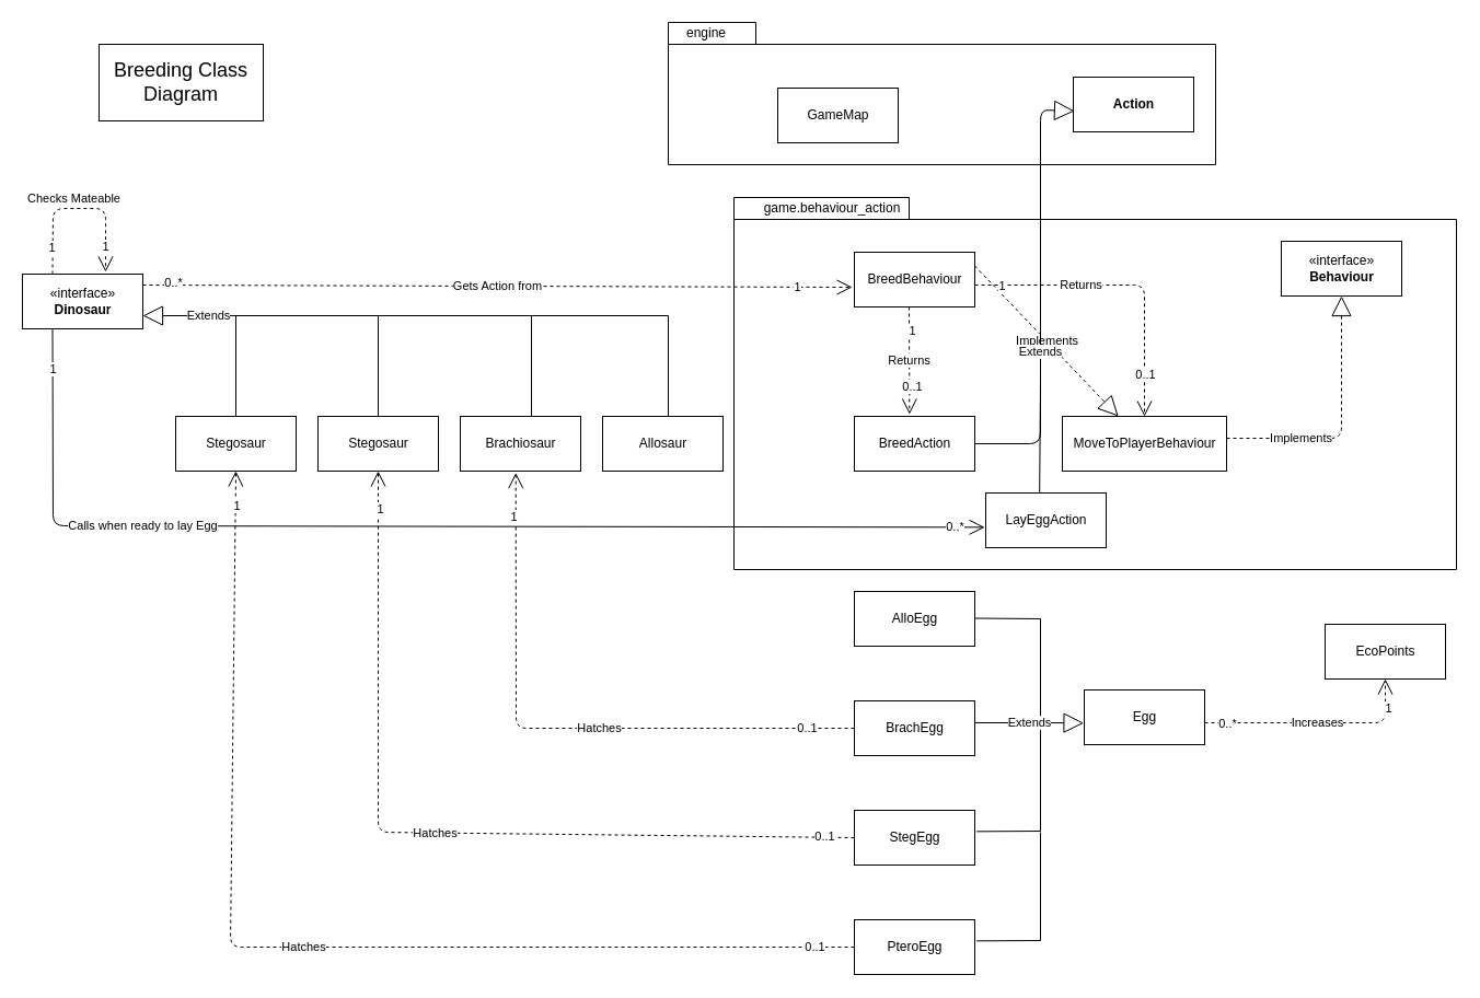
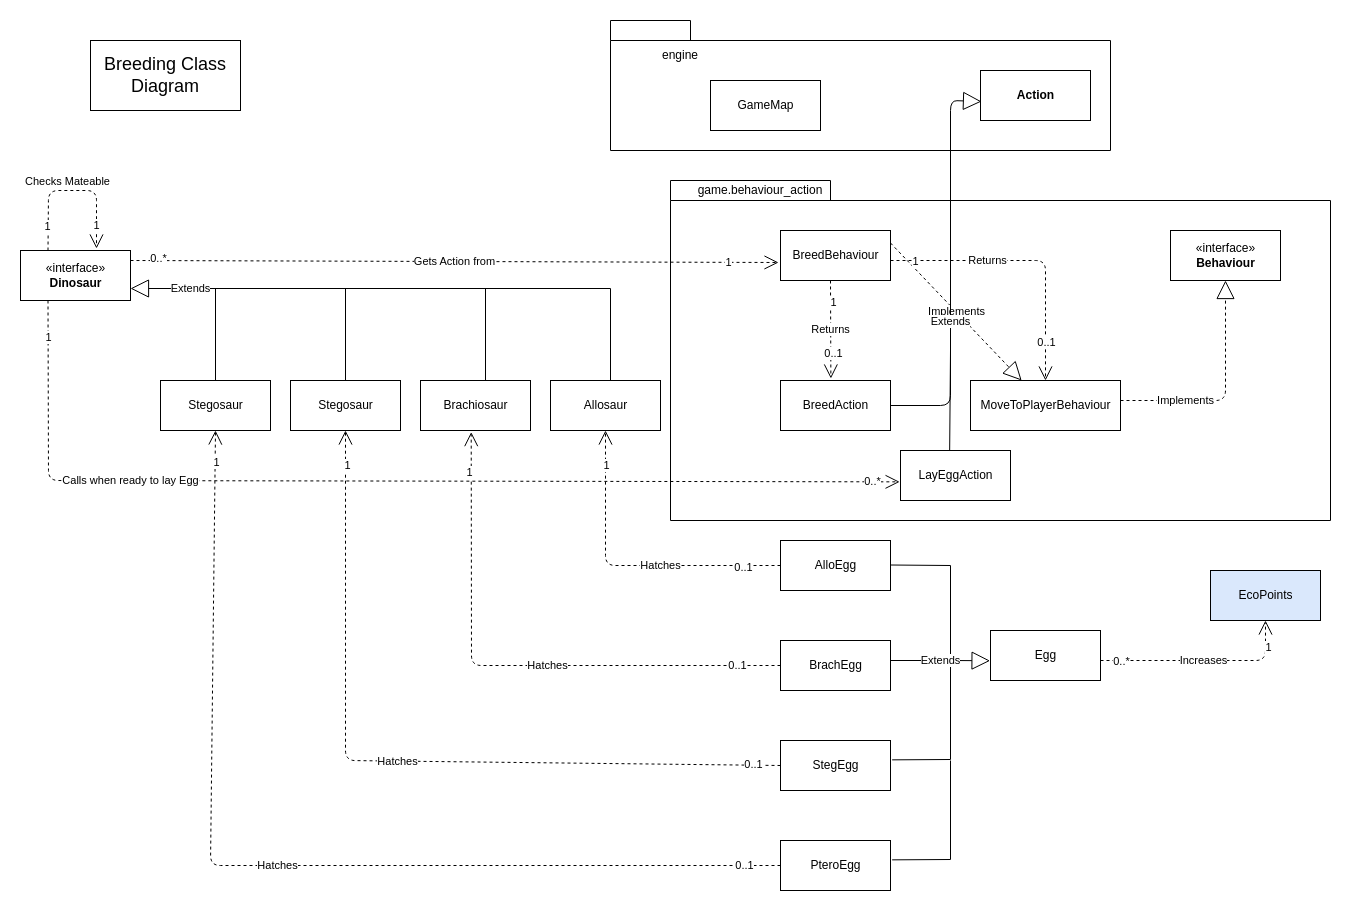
- <mxCell id="5" value="engine" style="text;html=1;strokeColor=none;fillColor=none;align=center;verticalAlign=middle;whiteSpace=wrap;rounded=0;" parent="1" vertex="1"><mxGeometry x="610" y="20" width="70" height="20" as="geometry" /></mxCell>
+ <mxCell id="5" value="engine" style="text;html=1;strokeColor=none;fillColor=none;align=center;verticalAlign=middle;whiteSpace=wrap;rounded=0;" parent="1" vertex="1"><mxGeometry x="645" y="45" width="70" height="20" as="geometry" /></mxCell>
- <mxCell id="11" value="«interface»&lt;br&gt;&lt;b&gt;Behaviour&lt;/b&gt;" style="html=1;" parent="1" vertex="1"><mxGeometry x="1170" y="220" width="110" height="50" as="geometry" /></mxCell>
+ <mxCell id="11" value="«interface»&lt;br&gt;&lt;b&gt;Behaviour&lt;/b&gt;" style="html=1;" parent="1" vertex="1"><mxGeometry x="1170" y="230" width="110" height="50" as="geometry" /></mxCell>
- <mxCell id="54" value="Calls when ready to lay Egg" style="endArrow=open;endSize=12;dashed=0;html=1;exitX=0.25;exitY=1;exitDx=0;exitDy=0;entryX=-0.008;entryY=0.627;entryDx=0;entryDy=0;entryPerimeter=0;" parent="1" source="6" target="52" edge="1"><mxGeometry x="-0.492" width="160" relative="1" as="geometry"><mxPoint x="60" y="520" as="sourcePoint" /><mxPoint x="220" y="520" as="targetPoint" /><Array as="points"><mxPoint x="48" y="480" /></Array><mxPoint as="offset" /></mxGeometry></mxCell>
+ <mxCell id="54" value="Calls when ready to lay Egg" style="endArrow=open;endSize=12;dashed=1;html=1;exitX=0.25;exitY=1;exitDx=0;exitDy=0;entryX=-0.008;entryY=0.627;entryDx=0;entryDy=0;entryPerimeter=0;" parent="1" source="6" target="52" edge="1"><mxGeometry x="-0.492" width="160" relative="1" as="geometry"><mxPoint x="60" y="520" as="sourcePoint" /><mxPoint x="220" y="520" as="targetPoint" /><Array as="points"><mxPoint x="48" y="480" /></Array><mxPoint as="offset" /></mxGeometry></mxCell>
+ <mxCell id="32" value="Hatches" style="endArrow=open;endSize=12;dashed=1;html=1;exitX=0;exitY=0.5;exitDx=0;exitDy=0;entryX=0.5;entryY=1;entryDx=0;entryDy=0;" parent="1" source="26" target="9" edge="1"><mxGeometry x="-0.226" width="160" relative="1" as="geometry"><mxPoint x="470" y="540" as="sourcePoint" /><mxPoint x="630" y="540" as="targetPoint" /><Array as="points"><mxPoint x="605" y="565" /></Array><mxPoint as="offset" /></mxGeometry></mxCell>
+ <mxCell id="33" value="1" style="edgeLabel;html=1;align=center;verticalAlign=middle;resizable=0;points=[];" parent="32" vertex="1" connectable="0"><mxGeometry x="0.778" relative="1" as="geometry"><mxPoint as="offset" /></mxGeometry></mxCell>
+ <mxCell id="34" value="0..1" style="edgeLabel;html=1;align=center;verticalAlign=middle;resizable=0;points=[];" parent="32" vertex="1" connectable="0"><mxGeometry x="-0.757" y="1" relative="1" as="geometry"><mxPoint as="offset" /></mxGeometry></mxCell>
- <mxCell id="41" value="EcoPoints" style="html=1;" parent="1" vertex="1"><mxGeometry x="1210" y="570" width="110" height="50" as="geometry" /></mxCell>
+ <mxCell id="41" value="EcoPoints" style="html=1;fillColor=#dae8fc;" parent="1" vertex="1"><mxGeometry x="1210" y="570" width="110" height="50" as="geometry" /></mxCell>
